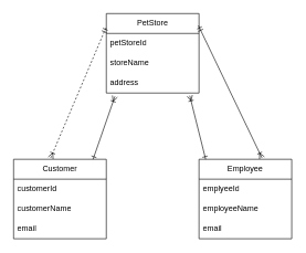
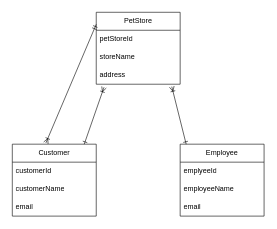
- <mxCell id="14" value="" style="endArrow=ERmandOne;html=1;rounded=0;exitX=0.4;exitY=-0.017;exitDx=0;exitDy=0;entryX=0;entryY=0.167;entryDx=0;entryDy=0;entryPerimeter=0;endFill=0;exitPerimeter=0;startArrow=ERoneToMany;startFill=0;dashed=1;" edge="1" parent="1" source="6" target="2"><mxGeometry width="50" height="50" relative="1" as="geometry"><mxPoint x="150" y="100" as="sourcePoint" /><mxPoint x="90" y="220" as="targetPoint" /></mxGeometry></mxCell>
+ <mxCell id="14" value="" style="endArrow=ERmandOne;html=1;rounded=0;exitX=0.4;exitY=-0.017;exitDx=0;exitDy=0;entryX=0;entryY=0.167;entryDx=0;entryDy=0;entryPerimeter=0;endFill=0;exitPerimeter=0;startArrow=ERoneToMany;startFill=0;" edge="1" parent="1" source="6" target="2"><mxGeometry width="50" height="50" relative="1" as="geometry"><mxPoint x="150" y="100" as="sourcePoint" /><mxPoint x="90" y="220" as="targetPoint" /></mxGeometry></mxCell>
- <mxCell id="15" value="" style="endArrow=ERmandOne;startArrow=ERoneToMany;html=1;rounded=0;entryX=0.993;entryY=0.15;entryDx=0;entryDy=0;entryPerimeter=0;exitX=0.679;exitY=-0.017;exitDx=0;exitDy=0;exitPerimeter=0;startFill=0;endFill=0;" edge="1" parent="1" source="10" target="2"><mxGeometry width="50" height="50" relative="1" as="geometry"><mxPoint x="330" y="110" as="sourcePoint" /><mxPoint x="380" y="60" as="targetPoint" /></mxGeometry></mxCell>
